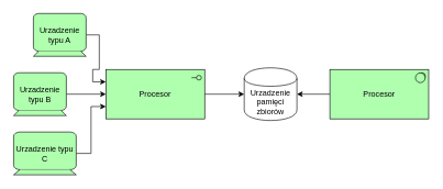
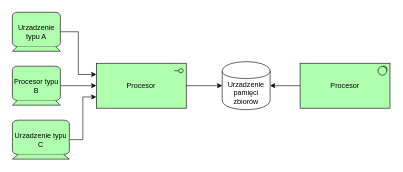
- <mxCell id="3" value="&lt;span style=&quot;white-space: normal&quot;&gt;Urzadzenie typu A&lt;/span&gt;" style="html=1;outlineConnect=0;whiteSpace=wrap;fillColor=#AFFFAF;strokeColor=#000000;shape=mxgraph.archimate3.device;" vertex="1" parent="1"><mxGeometry x="50" y="20" width="80" height="65" as="geometry" /></mxCell>
+ <mxCell id="3" value="&lt;span style=&quot;white-space: normal&quot;&gt;Urzadzenie typu A&lt;/span&gt;" style="html=1;outlineConnect=0;whiteSpace=wrap;fillColor=#AFFFAF;strokeColor=#000000;shape=mxgraph.archimate3.device;" vertex="1" parent="1"><mxGeometry x="20" y="20" width="80" height="65" as="geometry" /></mxCell>
- <mxCell id="5" value="&lt;span style=&quot;white-space: normal&quot;&gt;Urzadzenie typu B&lt;/span&gt;" style="html=1;outlineConnect=0;whiteSpace=wrap;fillColor=#AFFFAF;strokeColor=#000000;shape=mxgraph.archimate3.device;" vertex="1" parent="1"><mxGeometry x="20" y="110" width="80" height="65" as="geometry" /></mxCell>
+ <mxCell id="5" value="&lt;span style=&quot;white-space: normal&quot;&gt;Procesor typu B&lt;/span&gt;" style="html=1;outlineConnect=0;whiteSpace=wrap;fillColor=#AFFFAF;strokeColor=#000000;shape=mxgraph.archimate3.device;" vertex="1" parent="1"><mxGeometry x="20" y="110" width="80" height="65" as="geometry" /></mxCell>
